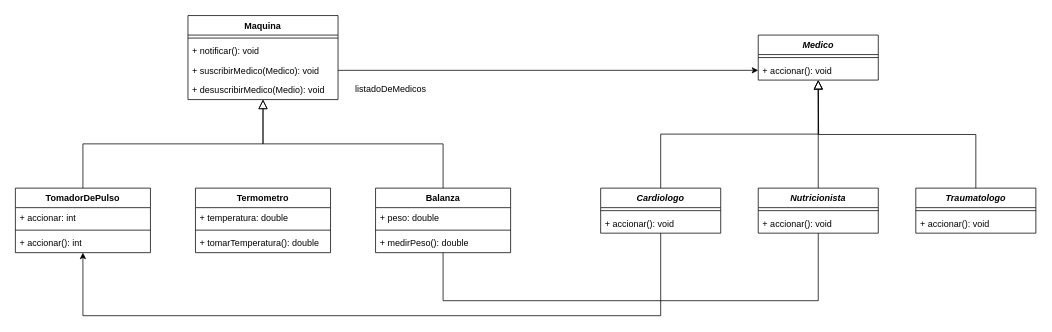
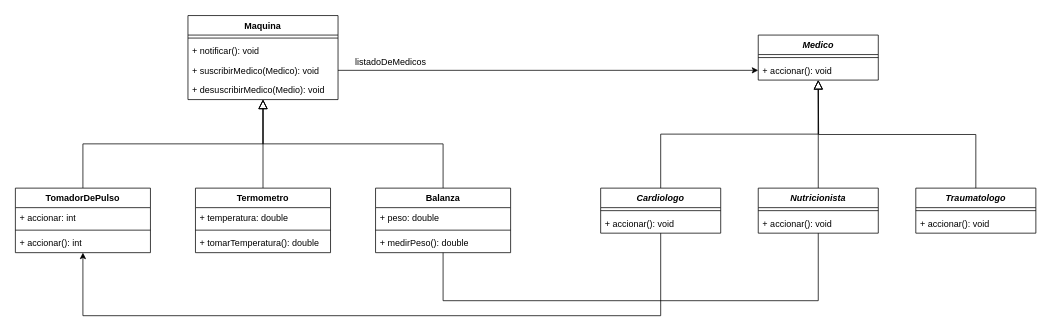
- <mxCell id="40" value="listadoDeMedicos" style="text;html=1;align=center;verticalAlign=middle;resizable=0;points=[];autosize=1;strokeColor=none;fillColor=none;" vertex="1" parent="1"><mxGeometry x="460" y="103" width="120" height="30" as="geometry" /></mxCell>
+ <mxCell id="40" value="listadoDeMedicos" style="text;html=1;align=center;verticalAlign=middle;resizable=0;points=[];autosize=1;strokeColor=none;fillColor=none;" vertex="1" parent="1"><mxGeometry x="460" y="68" width="120" height="30" as="geometry" /></mxCell>
+ <mxCell id="15" style="edgeStyle=orthogonalEdgeStyle;rounded=0;orthogonalLoop=1;jettySize=auto;html=1;exitX=0.5;exitY=0;exitDx=0;exitDy=0;endArrow=block;endFill=0;strokeWidth=1;endSize=10;" edge="1" parent="1" source="16" target="2"><mxGeometry relative="1" as="geometry" /></mxCell>
